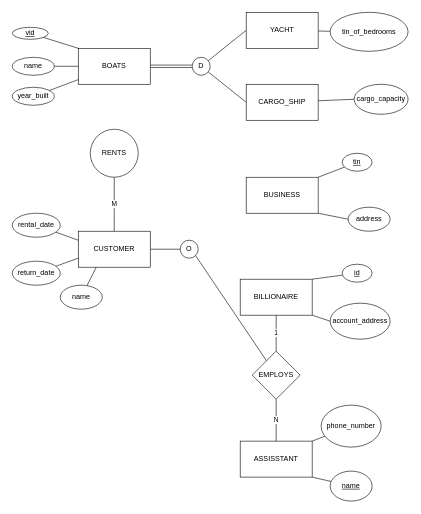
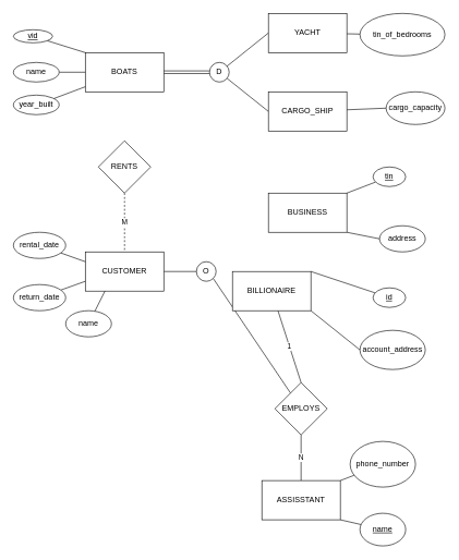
- <mxCell id="20" value="RENTS" style="ellipse;whiteSpace=wrap;html=1;" parent="1" vertex="1"><mxGeometry x="150" y="215" width="80" height="80" as="geometry" /></mxCell>
+ <mxCell id="20" value="RENTS" style="rhombus;whiteSpace=wrap;html=1;" parent="1" vertex="1"><mxGeometry x="150" y="215" width="80" height="80" as="geometry" /></mxCell>
- <mxCell id="19" value="M" style="edgeStyle=none;rounded=0;orthogonalLoop=1;jettySize=auto;html=1;entryX=0.5;entryY=0;entryDx=0;entryDy=0;endArrow=none;endFill=0;strokeColor=default;" parent="1" source="20" target="22" edge="1"><mxGeometry relative="1" as="geometry" /></mxCell>
+ <mxCell id="19" value="M" style="edgeStyle=none;rounded=0;orthogonalLoop=1;jettySize=auto;html=1;entryX=0.5;entryY=0;entryDx=0;entryDy=0;endArrow=none;endFill=0;strokeColor=default;dashed=1;" parent="1" source="20" target="22" edge="1"><mxGeometry relative="1" as="geometry" /></mxCell>
- <mxCell id="39" value="BILLIONAIRE" style="rounded=0;whiteSpace=wrap;html=1;" parent="1" vertex="1"><mxGeometry x="400" y="465" width="120" height="60" as="geometry" /></mxCell>
+ <mxCell id="39" value="BILLIONAIRE" style="rounded=0;whiteSpace=wrap;html=1;" parent="1" vertex="1"><mxGeometry x="355" y="415" width="120" height="60" as="geometry" /></mxCell>
